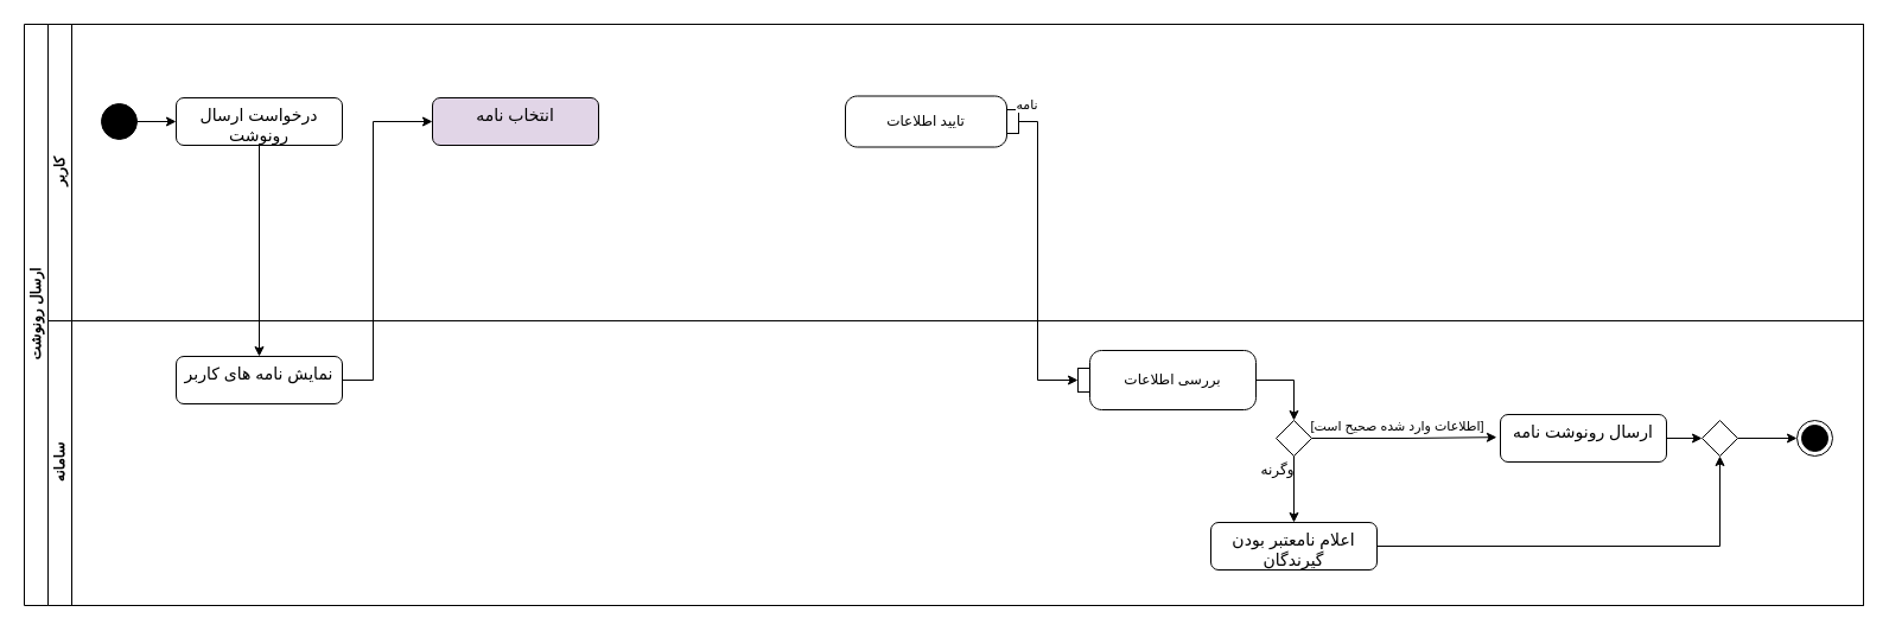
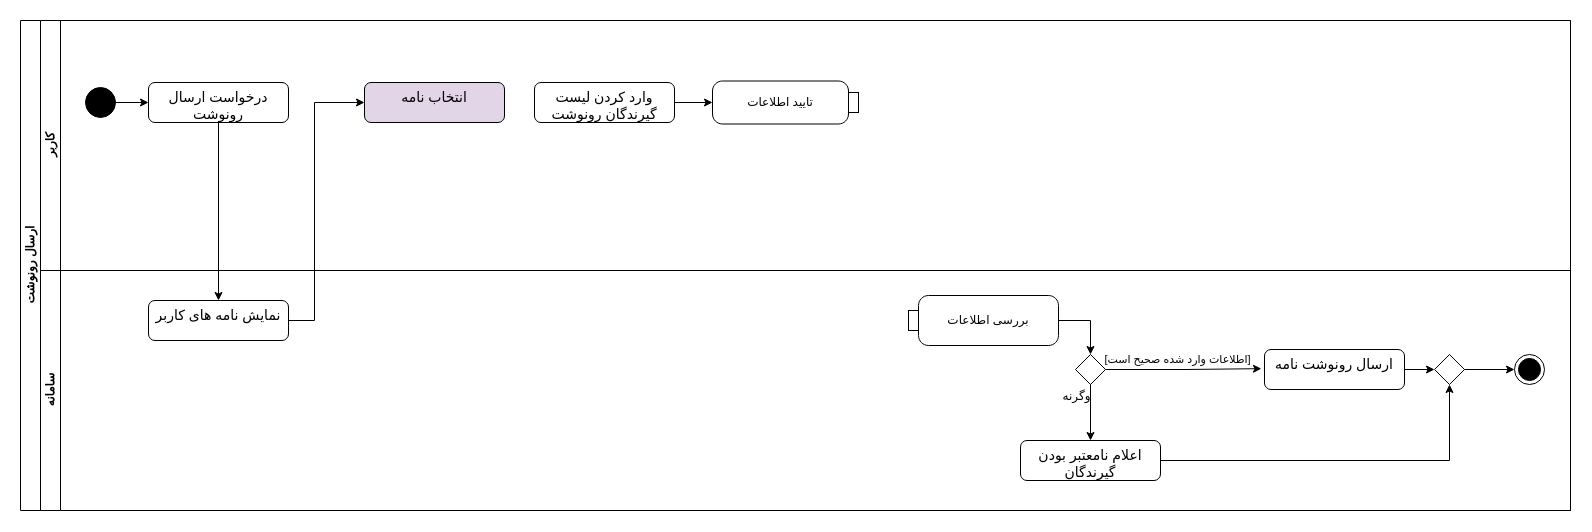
+ <mxCell id="10" value="&lt;font style=&quot;font-size: 14px;&quot;&gt;وارد کردن لیست گیرندگان رونوشت&lt;/font&gt;" style="html=1;align=center;verticalAlign=top;rounded=1;absoluteArcSize=1;arcSize=13;dashed=0;whiteSpace=wrap;" vertex="1" parent="3"><mxGeometry x="494" y="62" width="140" height="40" as="geometry" /></mxCell>
+ <mxCell id="9" value="" style="edgeStyle=orthogonalEdgeStyle;rounded=0;orthogonalLoop=1;jettySize=auto;html=1;" edge="1" parent="3" source="10" target="7"><mxGeometry relative="1" as="geometry" /></mxCell>
- <mxCell id="12" style="edgeStyle=orthogonalEdgeStyle;rounded=0;orthogonalLoop=1;jettySize=auto;html=1;" edge="1" parent="2" source="7" target="23"><mxGeometry relative="1" as="geometry"><Array as="points"><mxPoint x="854" y="82" /><mxPoint x="854" y="300" /></Array></mxGeometry></mxCell>
- <mxCell id="13" value="نامه" style="edgeLabel;html=1;align=center;verticalAlign=middle;resizable=0;points=[];" connectable="0" vertex="1" parent="12"><mxGeometry x="-0.783" y="2" relative="1" as="geometry"><mxPoint x="-12" y="-28" as="offset" /></mxGeometry></mxCell>
